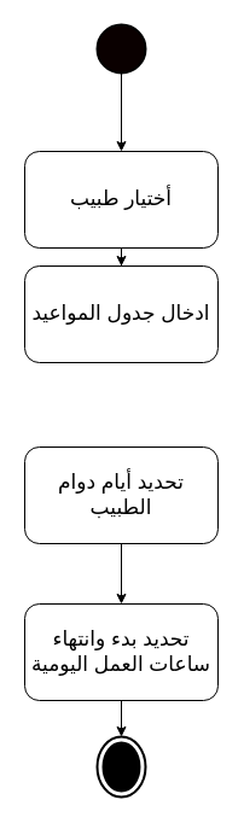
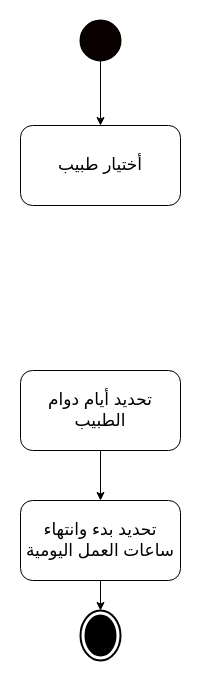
- <mxCell id="7" style="edgeStyle=orthogonalEdgeStyle;rounded=0;orthogonalLoop=1;jettySize=auto;html=1;entryX=0.5;entryY=0;entryDx=0;entryDy=0;" parent="1" source="8" target="10" edge="1"><mxGeometry relative="1" as="geometry" /></mxCell>
- <mxCell id="10" value="&lt;span style=&quot;font-size: 17px&quot;&gt;ادخال جدول المواعيد&lt;/span&gt;" style="shape=rect;html=1;rounded=1;whiteSpace=wrap;align=center;strokeWidth=1;fillColor=#FFFFFF;gradientColor=none;" parent="1" vertex="1"><mxGeometry x="20" y="220" width="160" height="80" as="geometry" /></mxCell>
